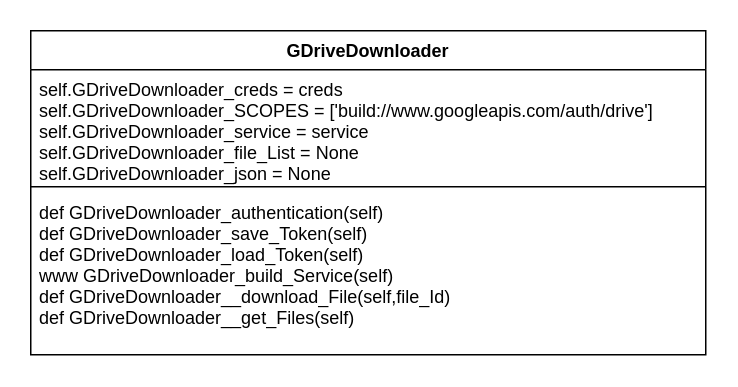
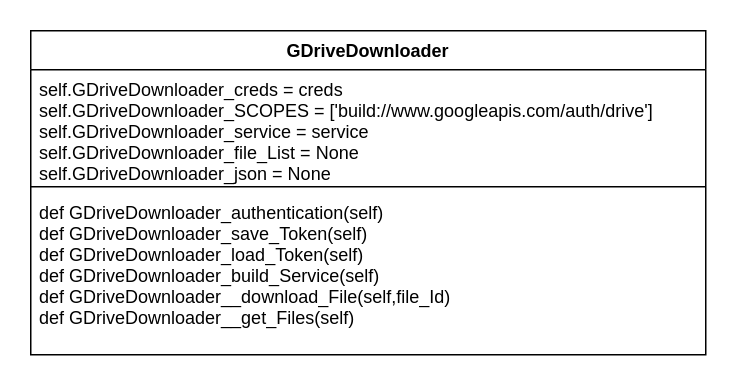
- <mxCell id="5" value="def GDriveDownloader_authentication(self)&#10;def GDriveDownloader_save_Token(self)&#10;def GDriveDownloader_load_Token(self)&#10;www GDriveDownloader_build_Service(self)&#10;def GDriveDownloader__download_File(self,file_Id)&#10;def GDriveDownloader__get_Files(self)" style="text;strokeColor=none;fillColor=none;align=left;verticalAlign=top;spacingLeft=4;spacingRight=4;overflow=hidden;rotatable=0;points=[[0,0.5],[1,0.5]];portConstraint=eastwest;" parent="2" vertex="1"><mxGeometry y="108" width="450" height="108" as="geometry" /></mxCell>
+ <mxCell id="5" value="def GDriveDownloader_authentication(self)&#10;def GDriveDownloader_save_Token(self)&#10;def GDriveDownloader_load_Token(self)&#10;def GDriveDownloader_build_Service(self)&#10;def GDriveDownloader__download_File(self,file_Id)&#10;def GDriveDownloader__get_Files(self)" style="text;strokeColor=none;fillColor=none;align=left;verticalAlign=top;spacingLeft=4;spacingRight=4;overflow=hidden;rotatable=0;points=[[0,0.5],[1,0.5]];portConstraint=eastwest;" parent="2" vertex="1"><mxGeometry y="108" width="450" height="108" as="geometry" /></mxCell>
